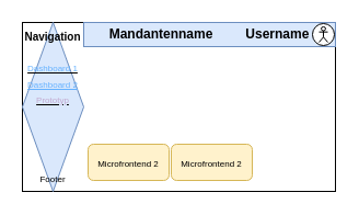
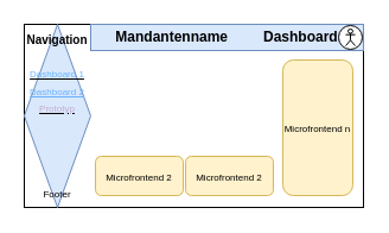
- <mxCell id="4" value="&lt;b&gt;Mandantenname&amp;nbsp; &amp;nbsp; &amp;nbsp; &amp;nbsp; &amp;nbsp;Username&lt;/b&gt;" style="rounded=0;whiteSpace=wrap;html=1;fillColor=#dae8fc;strokeColor=#6c8ebf;" parent="1" vertex="1"><mxGeometry x="76" y="20" width="230" height="22" as="geometry" /></mxCell>
+ <mxCell id="4" value="&lt;b&gt;Mandantenname&amp;nbsp; &amp;nbsp; &amp;nbsp; &amp;nbsp; &amp;nbsp;Dashboard&lt;/b&gt;" style="rounded=0;whiteSpace=wrap;html=1;fillColor=#dae8fc;strokeColor=#6c8ebf;" parent="1" vertex="1"><mxGeometry x="76" y="20" width="230" height="22" as="geometry" /></mxCell>
+ <mxCell id="7" value="&lt;font style=&quot;font-size: 8px&quot;&gt;Microfrontend n&lt;/font&gt;" style="rounded=1;whiteSpace=wrap;html=1;fontSize=10;fillColor=#fff2cc;strokeColor=#d6b656;" parent="1" vertex="1"><mxGeometry x="238" y="50" width="59" height="114" as="geometry" /></mxCell>
